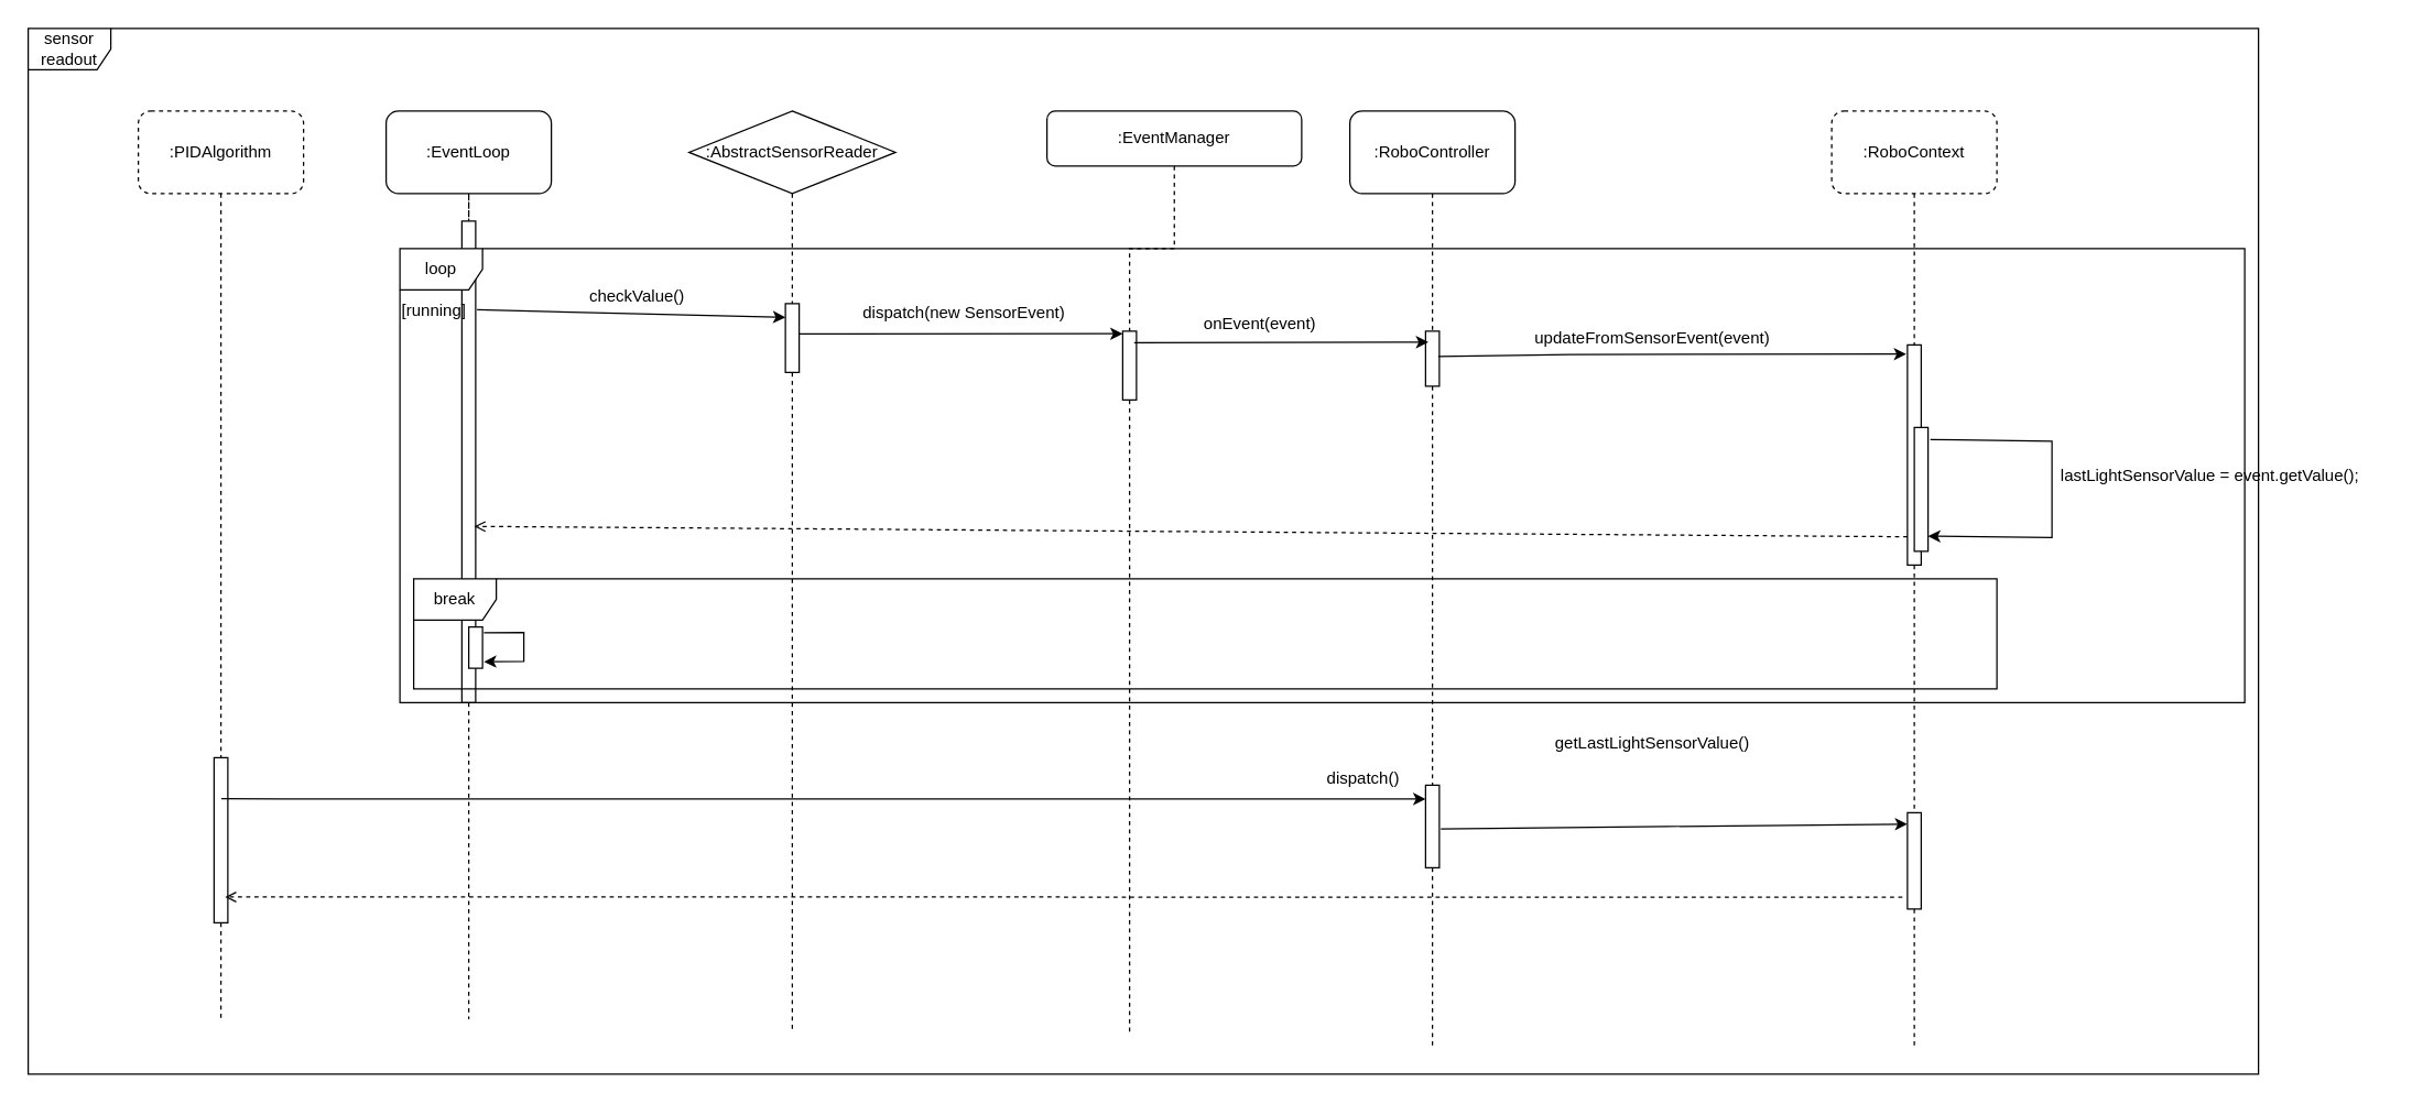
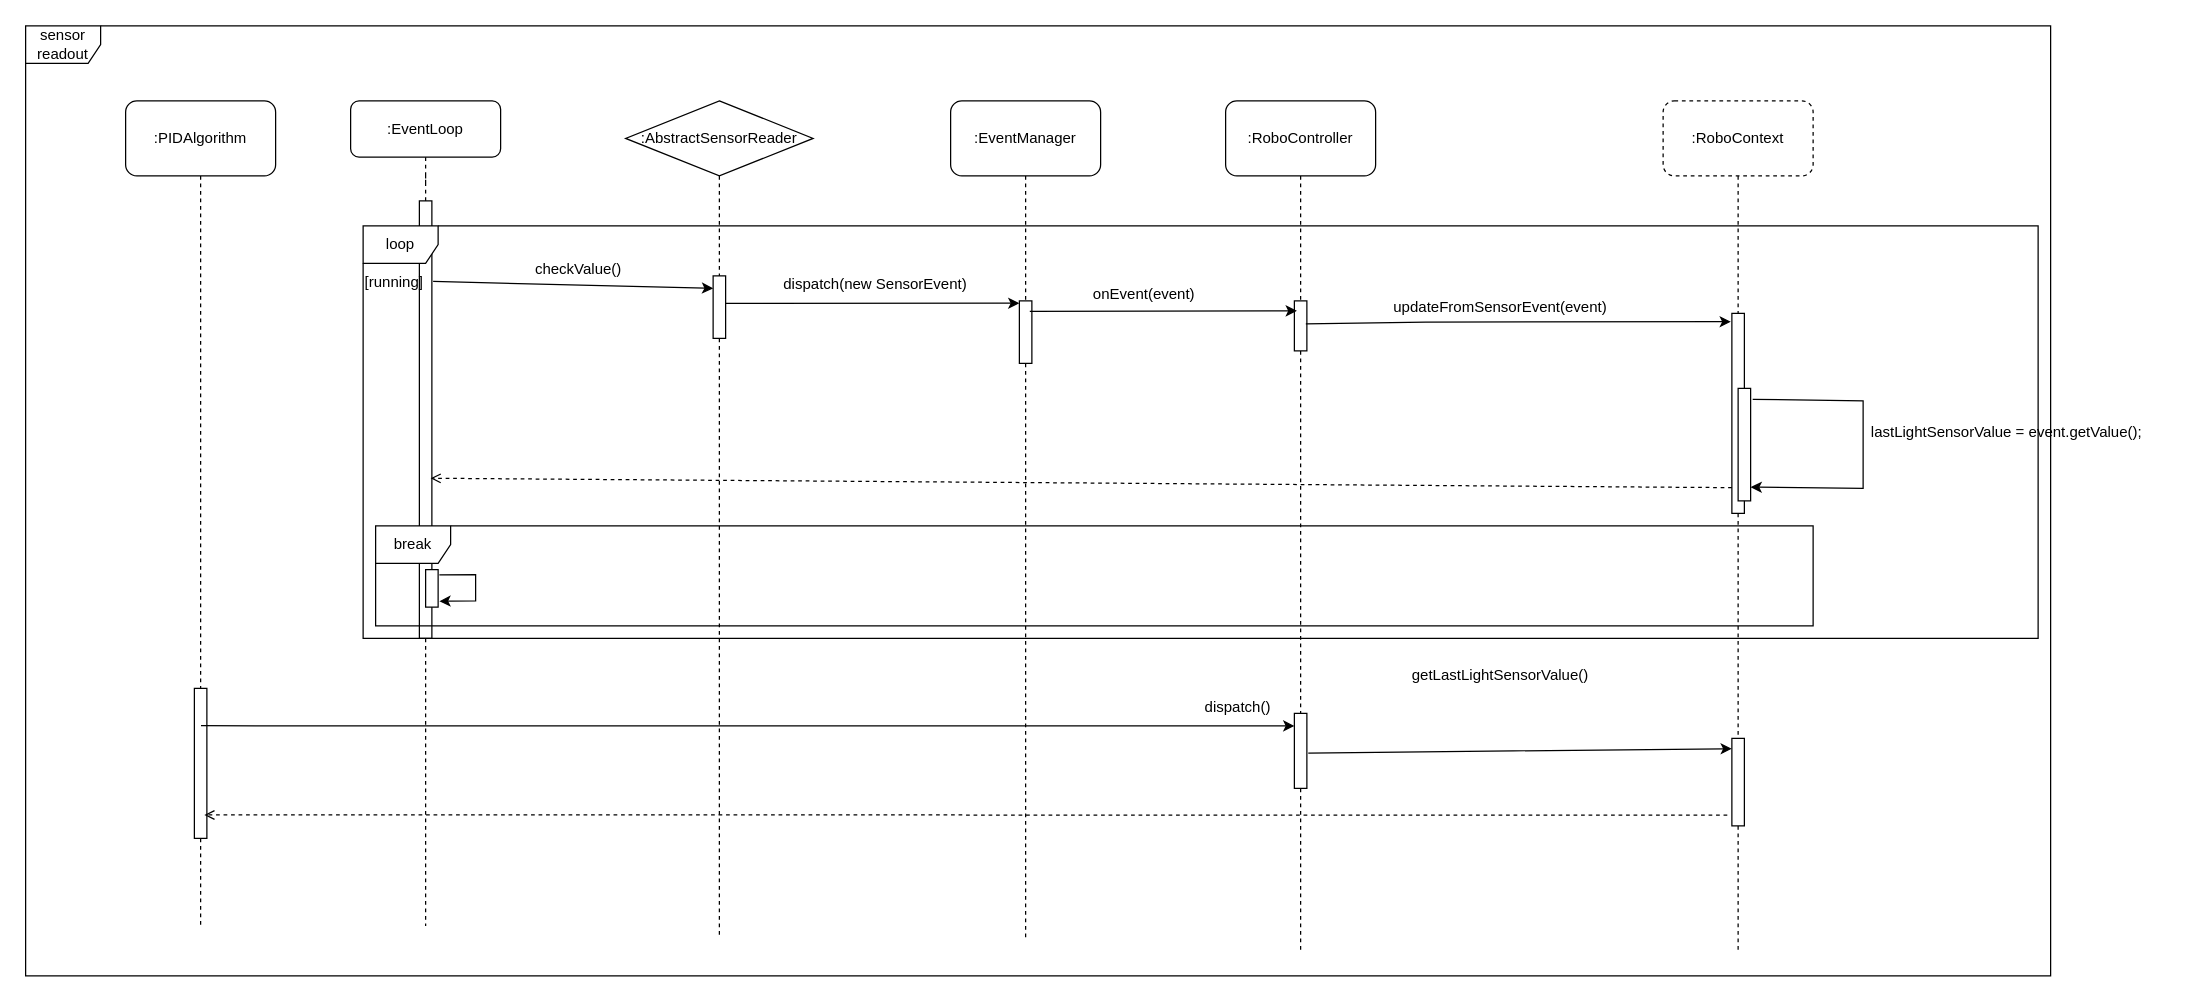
- <mxCell id="13" value=":EventManager" style="rounded=1;whiteSpace=wrap;html=1;" parent="1" vertex="1"><mxGeometry x="760" y="80" width="185" height="40" as="geometry" /></mxCell>
+ <mxCell id="13" value=":EventManager" style="rounded=1;whiteSpace=wrap;html=1;" parent="1" vertex="1"><mxGeometry x="760" y="80" width="120" height="60" as="geometry" /></mxCell>
- <mxCell id="41" value=":PIDAlgorithm" style="rounded=1;whiteSpace=wrap;html=1;dashed=1;" vertex="1" parent="1"><mxGeometry x="100" y="80" width="120" height="60" as="geometry" /></mxCell>
+ <mxCell id="41" value=":PIDAlgorithm" style="rounded=1;whiteSpace=wrap;html=1;" vertex="1" parent="1"><mxGeometry x="100" y="80" width="120" height="60" as="geometry" /></mxCell>
- <mxCell id="4" value=":EventLoop" style="rounded=1;whiteSpace=wrap;html=1;" parent="1" vertex="1"><mxGeometry x="280" y="80" width="120" height="60" as="geometry" /></mxCell>
+ <mxCell id="4" value=":EventLoop" style="rounded=1;whiteSpace=wrap;html=1;" parent="1" vertex="1"><mxGeometry x="280" y="80" width="120" height="45" as="geometry" /></mxCell>
